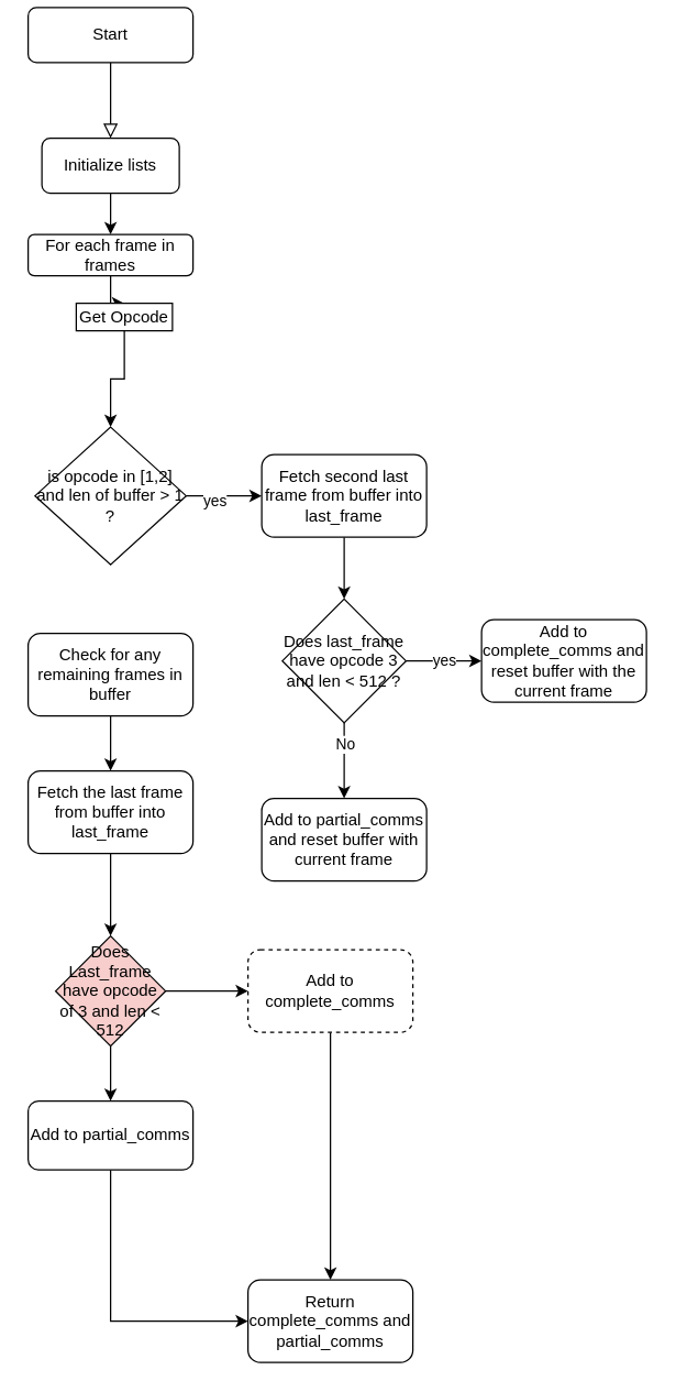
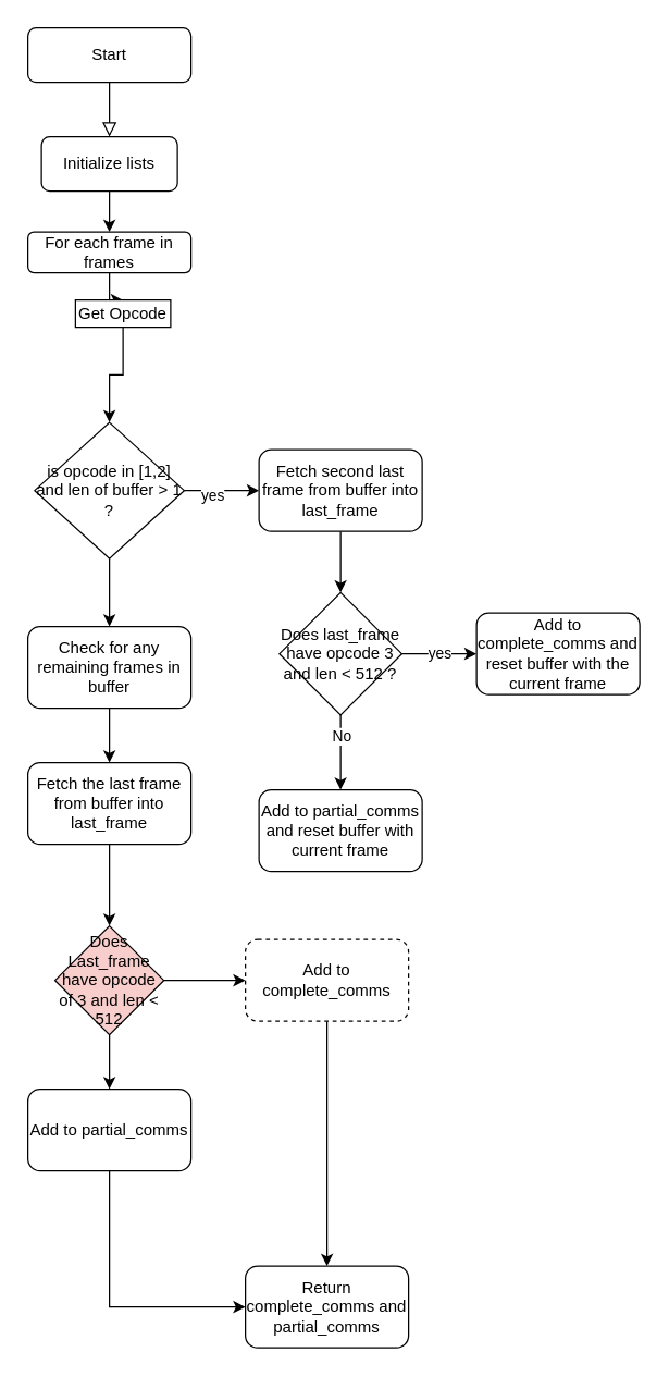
- <mxCell id="3" value="Start" style="rounded=1;whiteSpace=wrap;html=1;fontSize=12;glass=0;strokeWidth=1;shadow=0;" parent="1" vertex="1"><mxGeometry x="20" y="5" width="120" height="40" as="geometry" /></mxCell>
+ <mxCell id="3" value="Start" style="rounded=1;whiteSpace=wrap;html=1;fontSize=12;glass=0;strokeWidth=1;shadow=0;" parent="1" vertex="1"><mxGeometry x="20" y="20" width="120" height="40" as="geometry" /></mxCell>
+ <mxCell id="12" style="edgeStyle=orthogonalEdgeStyle;rounded=0;orthogonalLoop=1;jettySize=auto;html=1;exitX=0.5;exitY=1;exitDx=0;exitDy=0;" edge="1" parent="1" source="13" target="24"><mxGeometry relative="1" as="geometry"><mxPoint x="80" y="460" as="targetPoint" /></mxGeometry></mxCell>
- <mxCell id="33" value="Add to partial_comms" style="rounded=1;whiteSpace=wrap;html=1;" vertex="1" parent="1"><mxGeometry x="20" y="800" width="120" height="50" as="geometry" /></mxCell>
+ <mxCell id="33" value="Add to partial_comms" style="rounded=1;whiteSpace=wrap;html=1;" vertex="1" parent="1"><mxGeometry x="20" y="800" width="120" height="60" as="geometry" /></mxCell>
